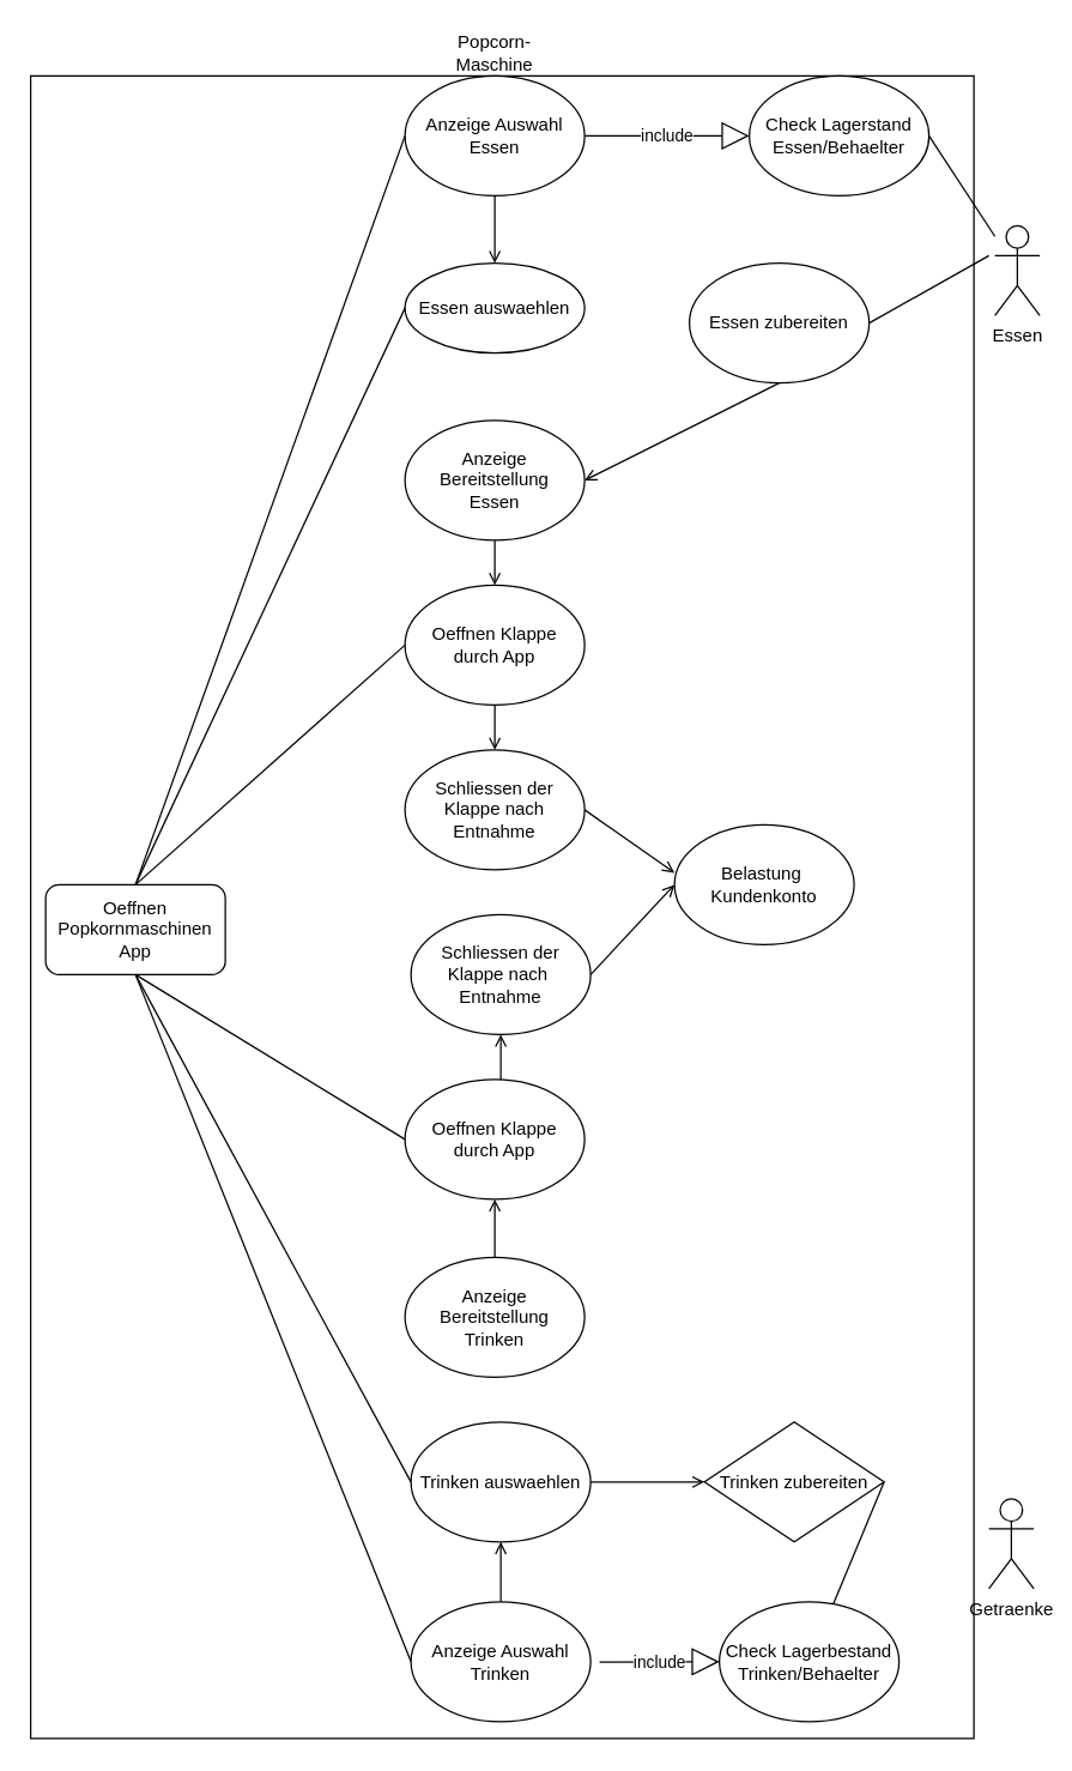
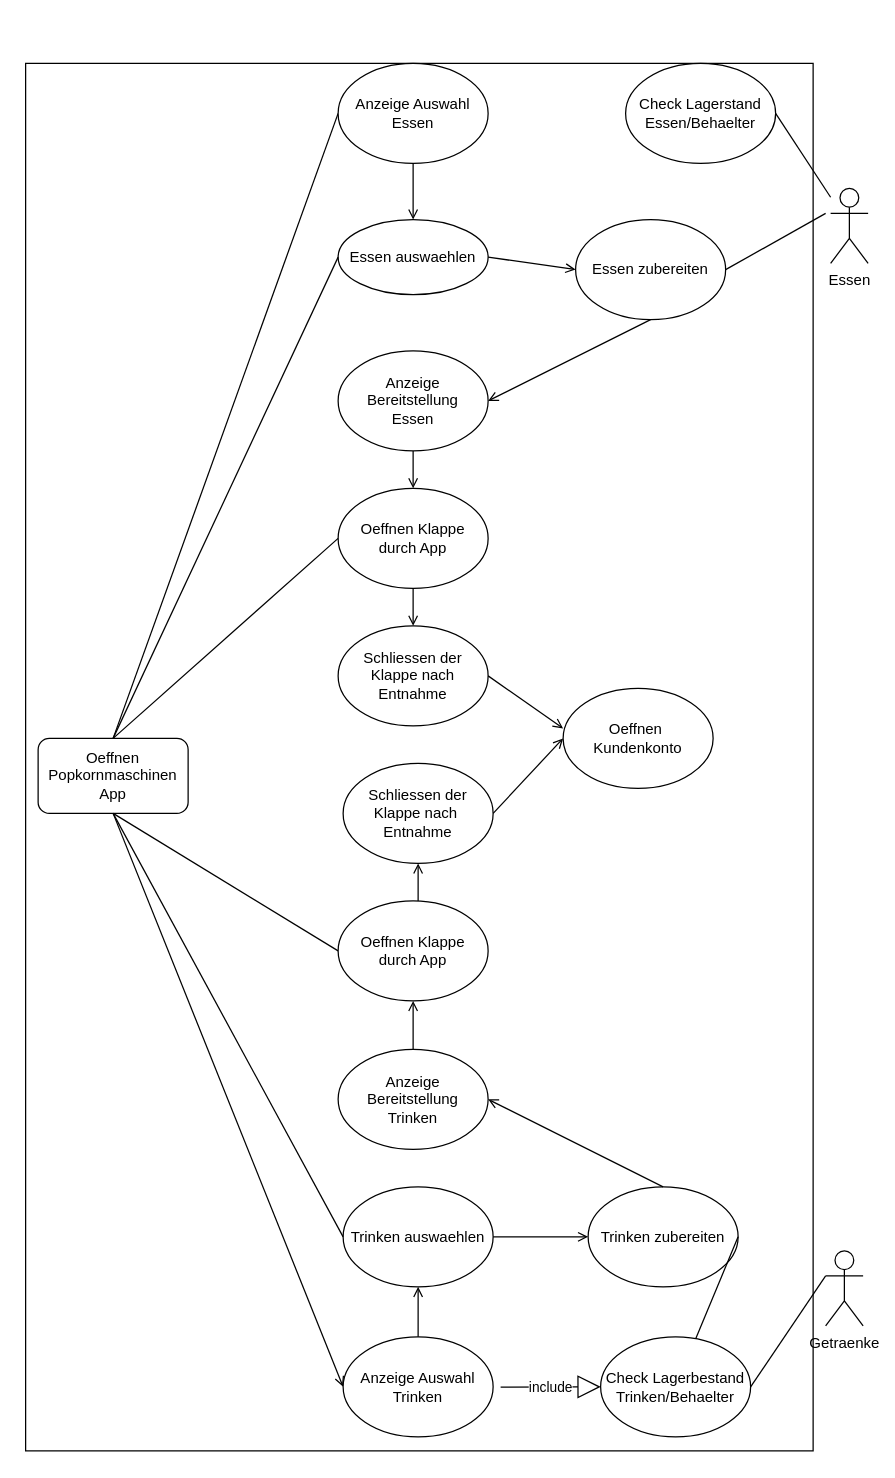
- <mxCell id="45" value="Popcorn-Maschine" style="text;html=1;align=center;verticalAlign=middle;whiteSpace=wrap;rounded=0;" vertex="1" parent="1"><mxGeometry x="300" width="60" height="30" as="geometry" y="20" /></mxCell>
- <mxCell id="6" value="include" style="endArrow=block;endSize=16;endFill=0;html=1;rounded=0;entryX=0;entryY=0.5;entryDx=0;entryDy=0;exitX=1;exitY=0.5;exitDx=0;exitDy=0;" parent="1" source="12" target="13" edge="1"><mxGeometry width="160" relative="1" as="geometry"><mxPoint x="470" y="40" as="sourcePoint" /><mxPoint x="320" y="160" as="targetPoint" /></mxGeometry></mxCell>
+ <mxCell id="25" value="" style="endArrow=open;html=1;rounded=0;entryX=0;entryY=0.5;entryDx=0;entryDy=0;exitX=1;exitY=0.5;exitDx=0;exitDy=0;endFill=0;" parent="1" source="14" target="19" edge="1"><mxGeometry width="50" height="50" relative="1" as="geometry"><mxPoint x="320" y="300" as="sourcePoint" /><mxPoint x="370" y="250" as="targetPoint" /></mxGeometry></mxCell>
- <mxCell id="23" value="Belastung&amp;nbsp;&lt;br&gt;Kundenkonto" style="ellipse;whiteSpace=wrap;html=1;" parent="1" vertex="1"><mxGeometry x="450" y="550" width="120" height="80" as="geometry" /></mxCell>
+ <mxCell id="23" value="Oeffnen&amp;nbsp;&lt;br&gt;Kundenkonto" style="ellipse;whiteSpace=wrap;html=1;" parent="1" vertex="1"><mxGeometry x="450" y="550" width="120" height="80" as="geometry" /></mxCell>
+ <mxCell id="31" value="" style="endArrow=open;html=1;rounded=0;exitX=0.5;exitY=0;exitDx=0;exitDy=0;entryX=1;entryY=0.5;entryDx=0;entryDy=0;endFill=0;" parent="1" source="20" target="21" edge="1"><mxGeometry width="50" height="50" relative="1" as="geometry"><mxPoint x="304" y="978.78" as="sourcePoint" /><mxPoint x="354" y="928.78" as="targetPoint" /></mxGeometry></mxCell>
- <mxCell id="20" value="Trinken zubereiten" style="rhombus;whiteSpace=wrap;html=1;" parent="1" vertex="1"><mxGeometry x="470" y="948.78" width="120" height="80" as="geometry" /></mxCell>
+ <mxCell id="20" value="Trinken zubereiten" style="ellipse;whiteSpace=wrap;html=1;" parent="1" vertex="1"><mxGeometry x="470" y="948.78" width="120" height="80" as="geometry" /></mxCell>
+ <mxCell id="42" value="" style="endArrow=none;html=1;rounded=0;entryX=0;entryY=0.333;entryDx=0;entryDy=0;entryPerimeter=0;exitX=1;exitY=0.5;exitDx=0;exitDy=0;" parent="1" source="15" target="3" edge="1"><mxGeometry width="50" height="50" relative="1" as="geometry"><mxPoint x="320" y="970" as="sourcePoint" /><mxPoint x="370" y="920" as="targetPoint" /></mxGeometry></mxCell>
- <mxCell id="9" value="" style="endArrow=none;html=1;rounded=0;exitX=0.5;exitY=1;exitDx=0;exitDy=0;entryX=0;entryY=0.5;entryDx=0;entryDy=0;" parent="1" source="5" target="16" edge="1"><mxGeometry width="50" height="50" relative="1" as="geometry"><mxPoint x="320" y="430" as="sourcePoint" /><mxPoint x="260" y="600" as="targetPoint" /></mxGeometry></mxCell>
+ <mxCell id="9" value="" style="endArrow=open;html=1;rounded=0;exitX=0.5;exitY=1;exitDx=0;exitDy=0;entryX=0;entryY=0.5;entryDx=0;entryDy=0;" parent="1" source="5" target="16" edge="1"><mxGeometry width="50" height="50" relative="1" as="geometry"><mxPoint x="320" y="430" as="sourcePoint" /><mxPoint x="260" y="600" as="targetPoint" /></mxGeometry></mxCell>
